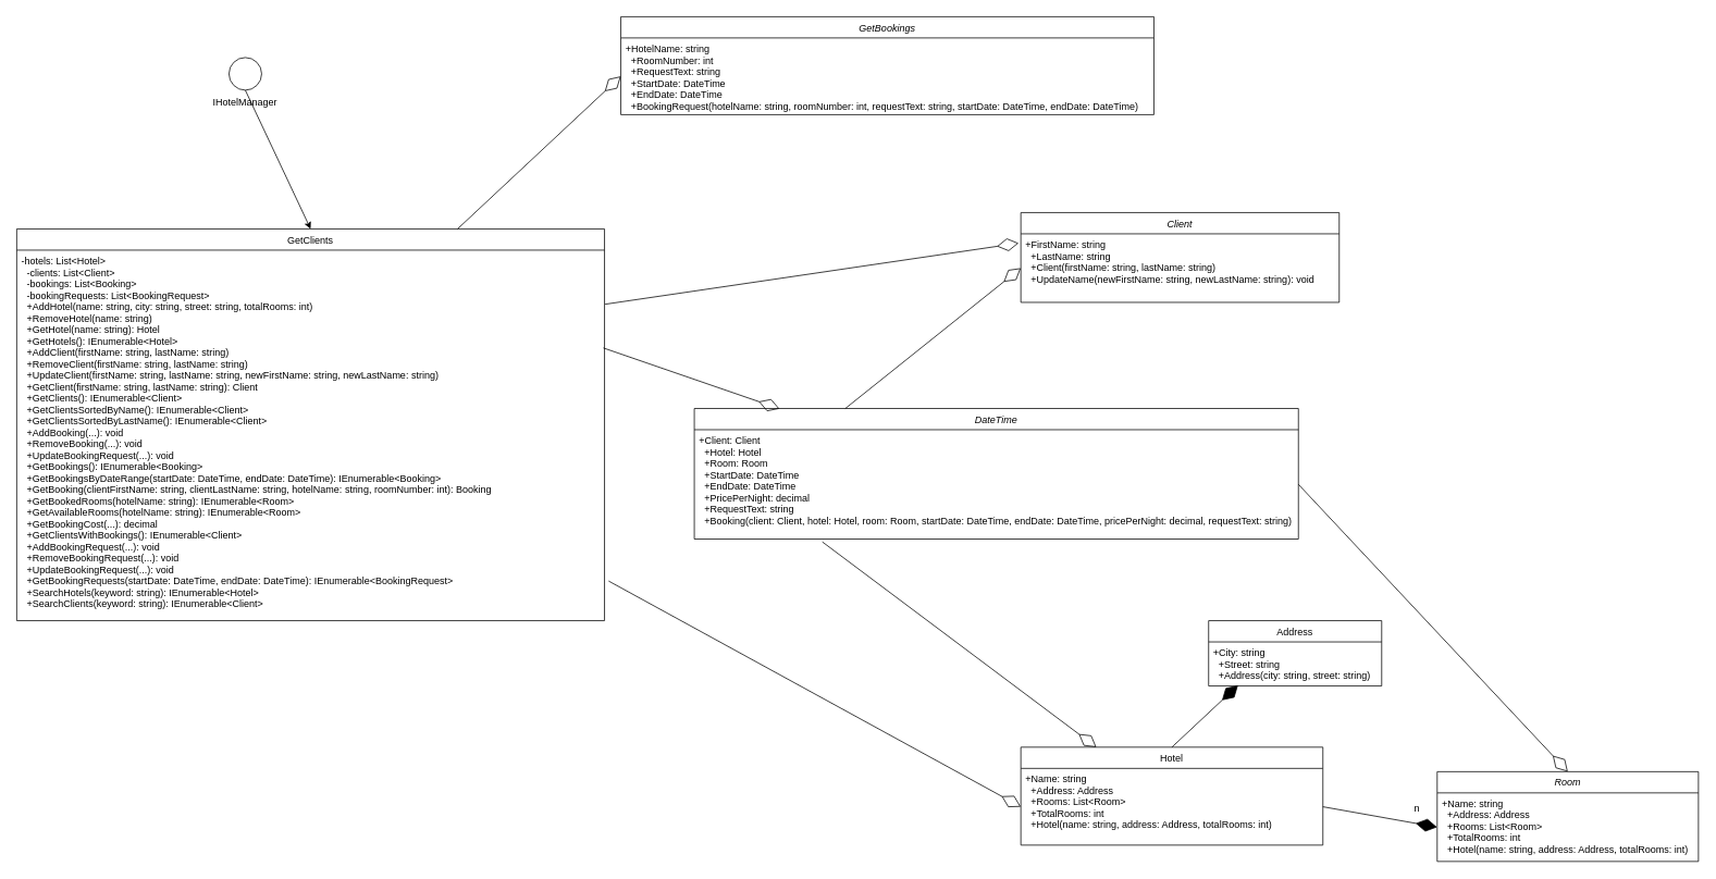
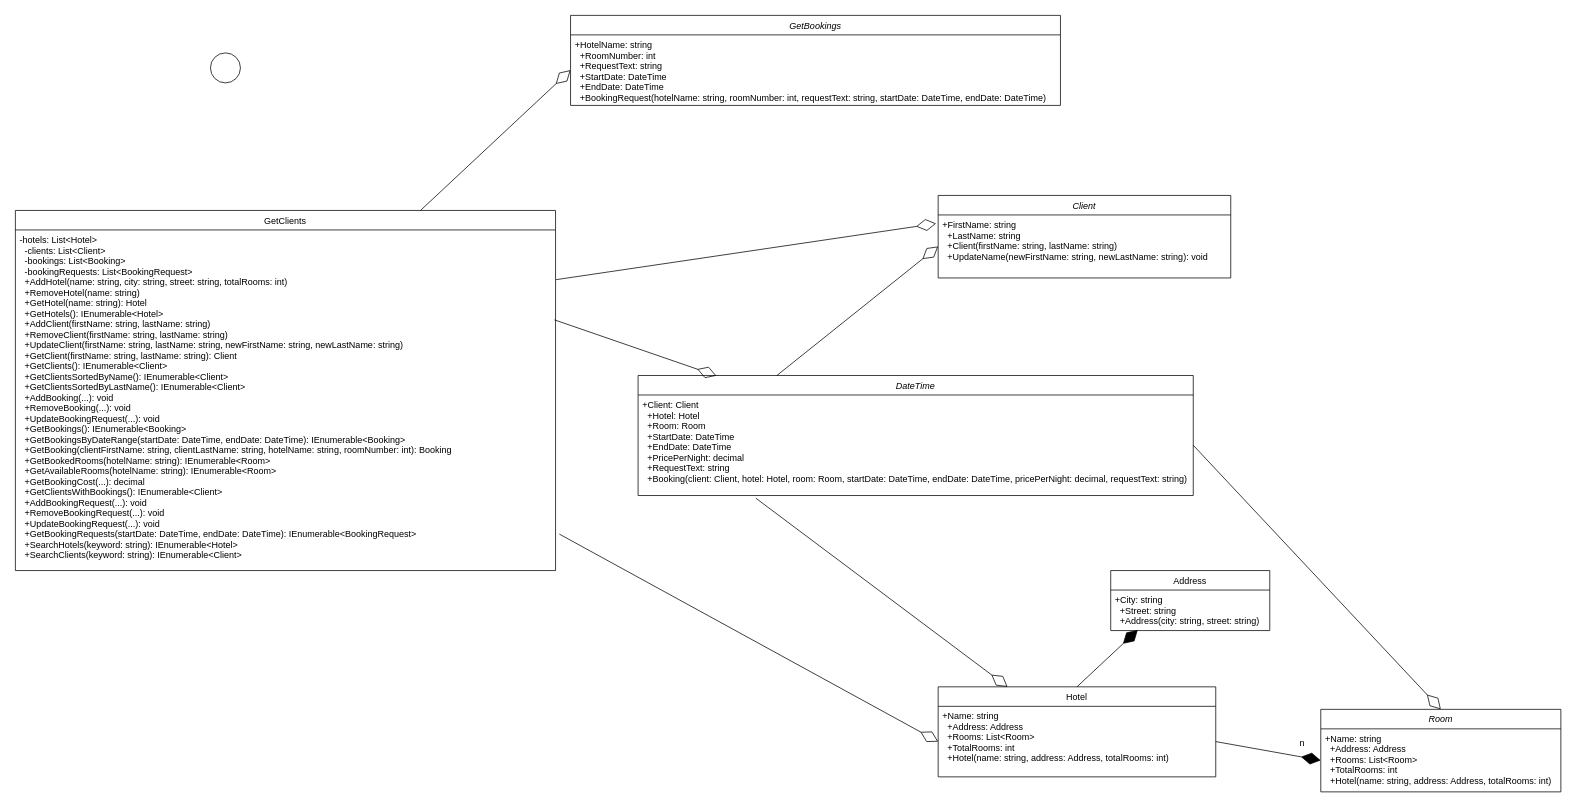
- <mxCell id="17" value="IHotelManager" style="text;html=1;align=center;verticalAlign=middle;whiteSpace=wrap;rounded=0;" vertex="1" parent="1"><mxGeometry x="270" y="110" width="60" height="30" as="geometry" /></mxCell>
- <mxCell id="18" value="" style="endArrow=classic;html=1;rounded=0;exitX=0.5;exitY=0;exitDx=0;exitDy=0;entryX=0.5;entryY=0;entryDx=0;entryDy=0;" edge="1" parent="1" source="17" target="4"><mxGeometry width="50" height="50" relative="1" as="geometry"><mxPoint x="310" y="280" as="sourcePoint" /><mxPoint x="360" y="230" as="targetPoint" /></mxGeometry></mxCell>
